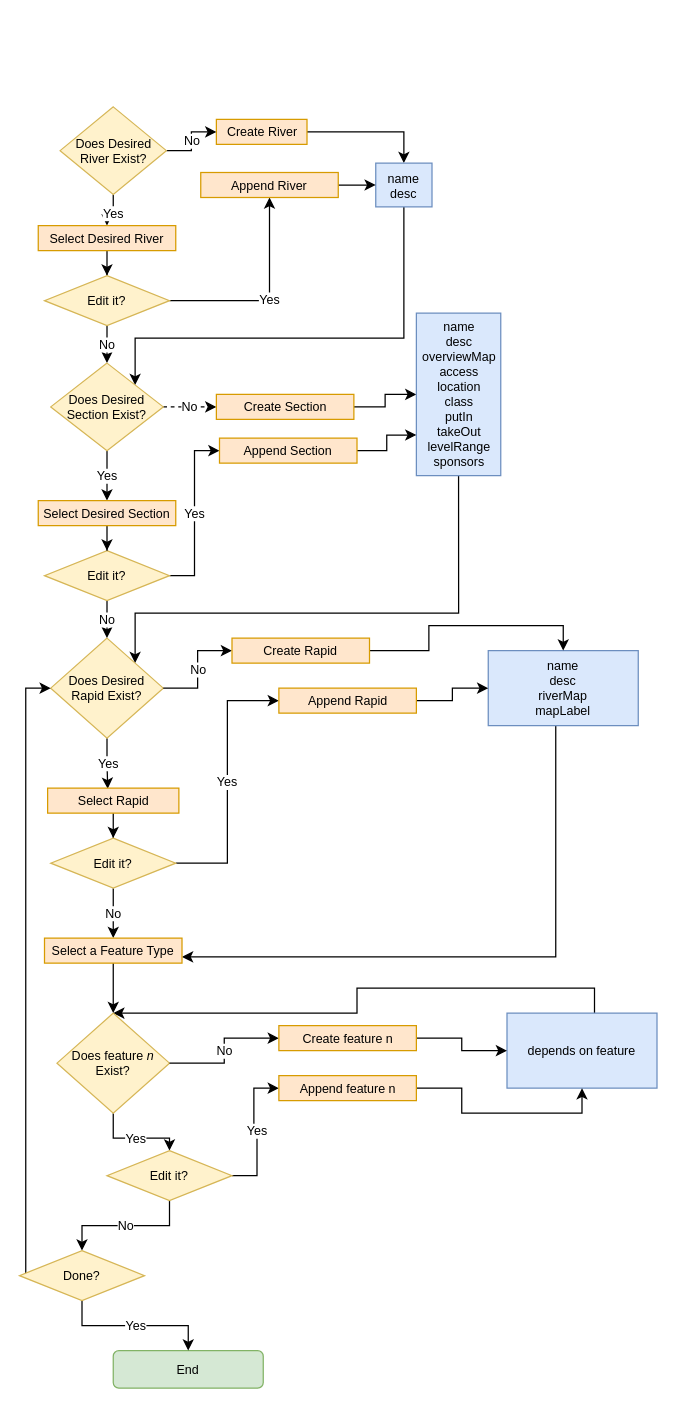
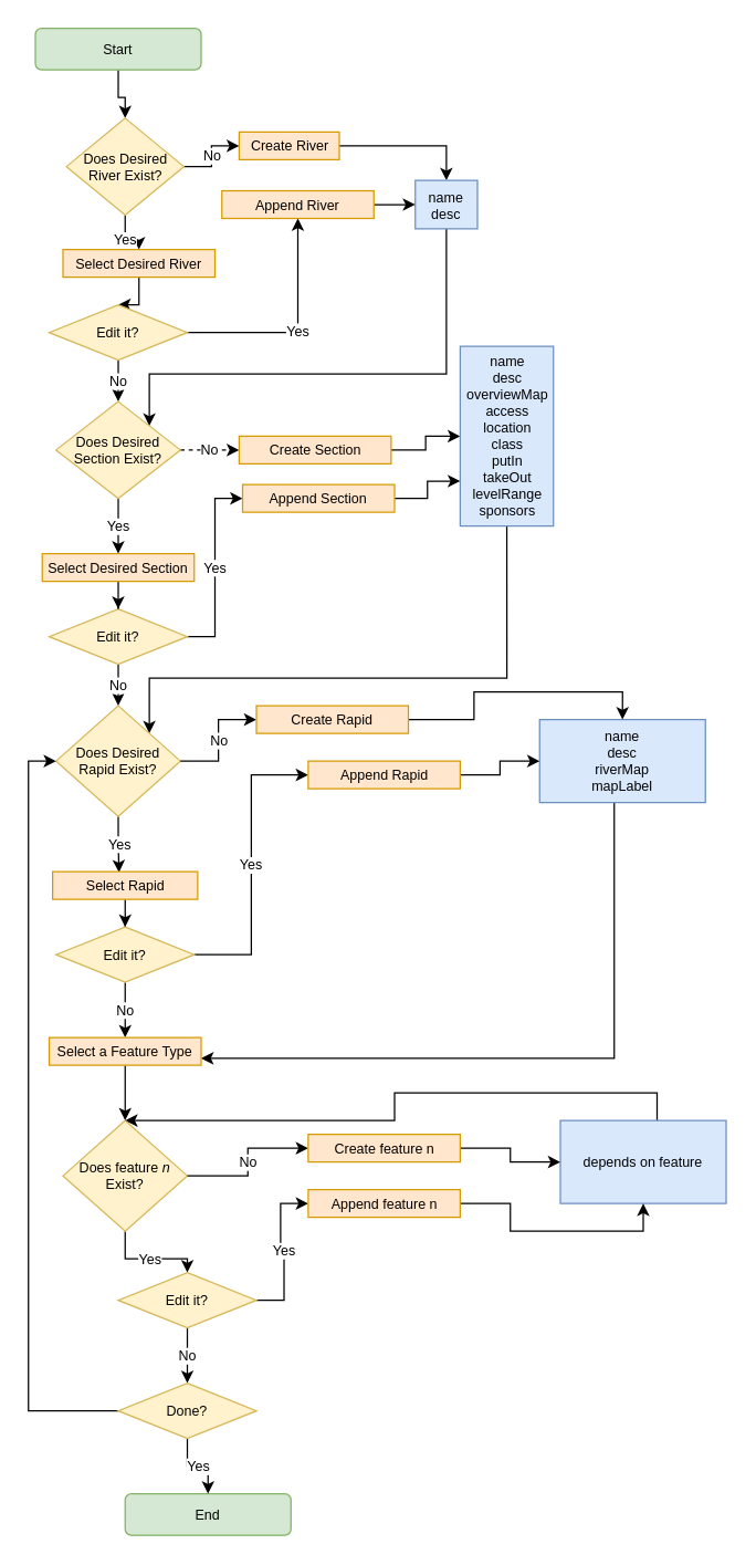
+ <mxCell id="3" value="Start" style="rounded=1;whiteSpace=wrap;html=1;glass=0;fontSize=10;fillColor=#d5e8d4;strokeColor=#82b366;" parent="1" vertex="1"><mxGeometry x="25" width="120" height="30" as="geometry" y="20" /></mxCell>
+ <mxCell id="2" style="edgeStyle=orthogonalEdgeStyle;rounded=0;orthogonalLoop=1;jettySize=auto;html=1;entryX=0.5;entryY=0;entryDx=0;entryDy=0;fontSize=10;" parent="1" source="3" target="15" edge="1"><mxGeometry relative="1" as="geometry" /></mxCell>
- <mxCell id="19" value="Select Desired River" style="rounded=0;whiteSpace=wrap;html=1;shadow=0;glass=0;fillColor=#ffe6cc;strokeColor=#d79b00;fontSize=10;" parent="1" vertex="1"><mxGeometry x="30" y="180" width="110" height="20" as="geometry" /></mxCell>
+ <mxCell id="19" value="Select Desired River" style="rounded=0;whiteSpace=wrap;html=1;shadow=0;glass=0;fillColor=#ffe6cc;strokeColor=#d79b00;fontSize=10;" parent="1" vertex="1"><mxGeometry x="45" y="180" width="110" height="20" as="geometry" /></mxCell>
- <mxCell id="63" value="Done?" style="rhombus;whiteSpace=wrap;html=1;rounded=0;shadow=0;glass=0;fillColor=#fff2cc;strokeColor=#d6b656;fontSize=10;" vertex="1" parent="1"><mxGeometry x="15" y="1000" width="100" height="40" as="geometry" /></mxCell>
+ <mxCell id="63" value="Done?" style="rhombus;whiteSpace=wrap;html=1;rounded=0;shadow=0;glass=0;fillColor=#fff2cc;strokeColor=#d6b656;fontSize=10;" vertex="1" parent="1"><mxGeometry x="85" y="1000" width="100" height="40" as="geometry" /></mxCell>
